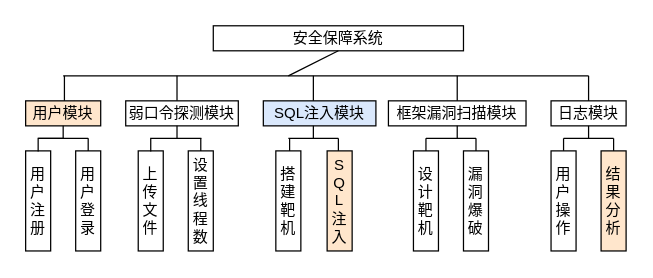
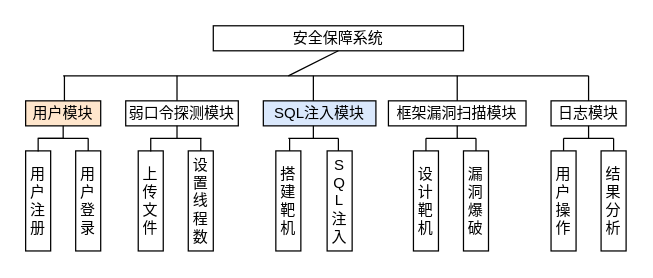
- <mxCell id="19" value="S&lt;br&gt;Q&lt;br&gt;L注入" style="rounded=0;whiteSpace=wrap;html=1;fillColor=#ffe6cc;" vertex="1" parent="1"><mxGeometry x="261" y="120" width="20" height="80" as="geometry" /></mxCell>
+ <mxCell id="19" value="S&lt;br&gt;Q&lt;br&gt;L注入" style="rounded=0;whiteSpace=wrap;html=1;" vertex="1" parent="1"><mxGeometry x="261" y="120" width="20" height="80" as="geometry" /></mxCell>
- <mxCell id="40" value="结果分析" style="rounded=0;whiteSpace=wrap;html=1;fillColor=#ffe6cc;" vertex="1" parent="1"><mxGeometry x="480" y="120" width="20" height="80" as="geometry" /></mxCell>
+ <mxCell id="40" value="结果分析" style="rounded=0;whiteSpace=wrap;html=1;" vertex="1" parent="1"><mxGeometry x="480" y="120" width="20" height="80" as="geometry" /></mxCell>
